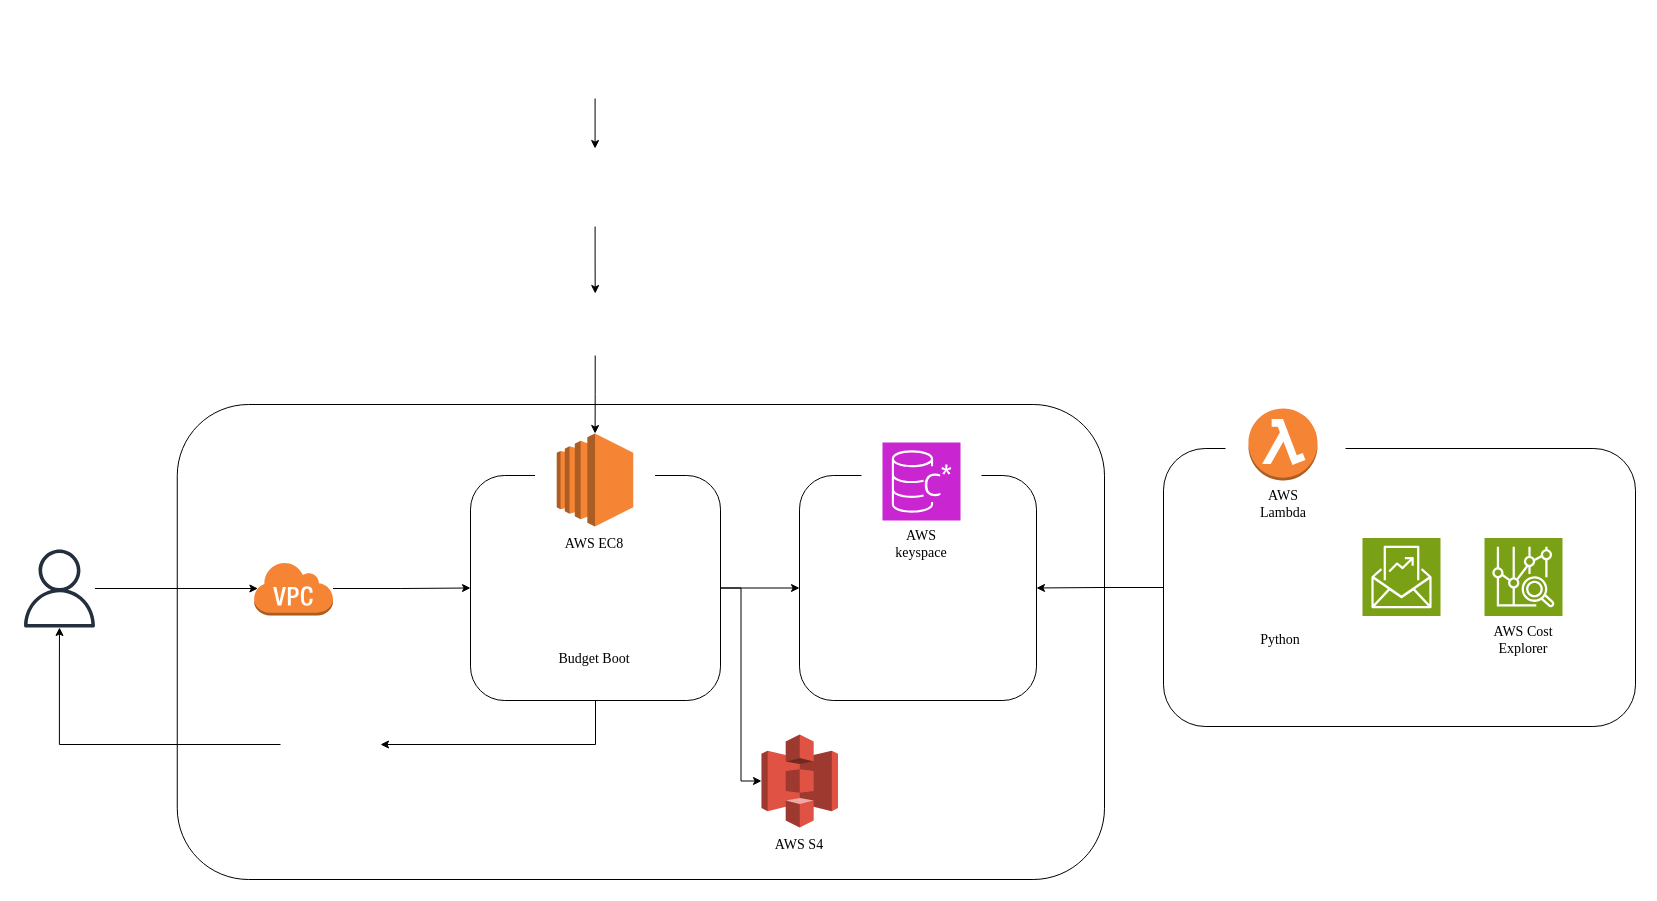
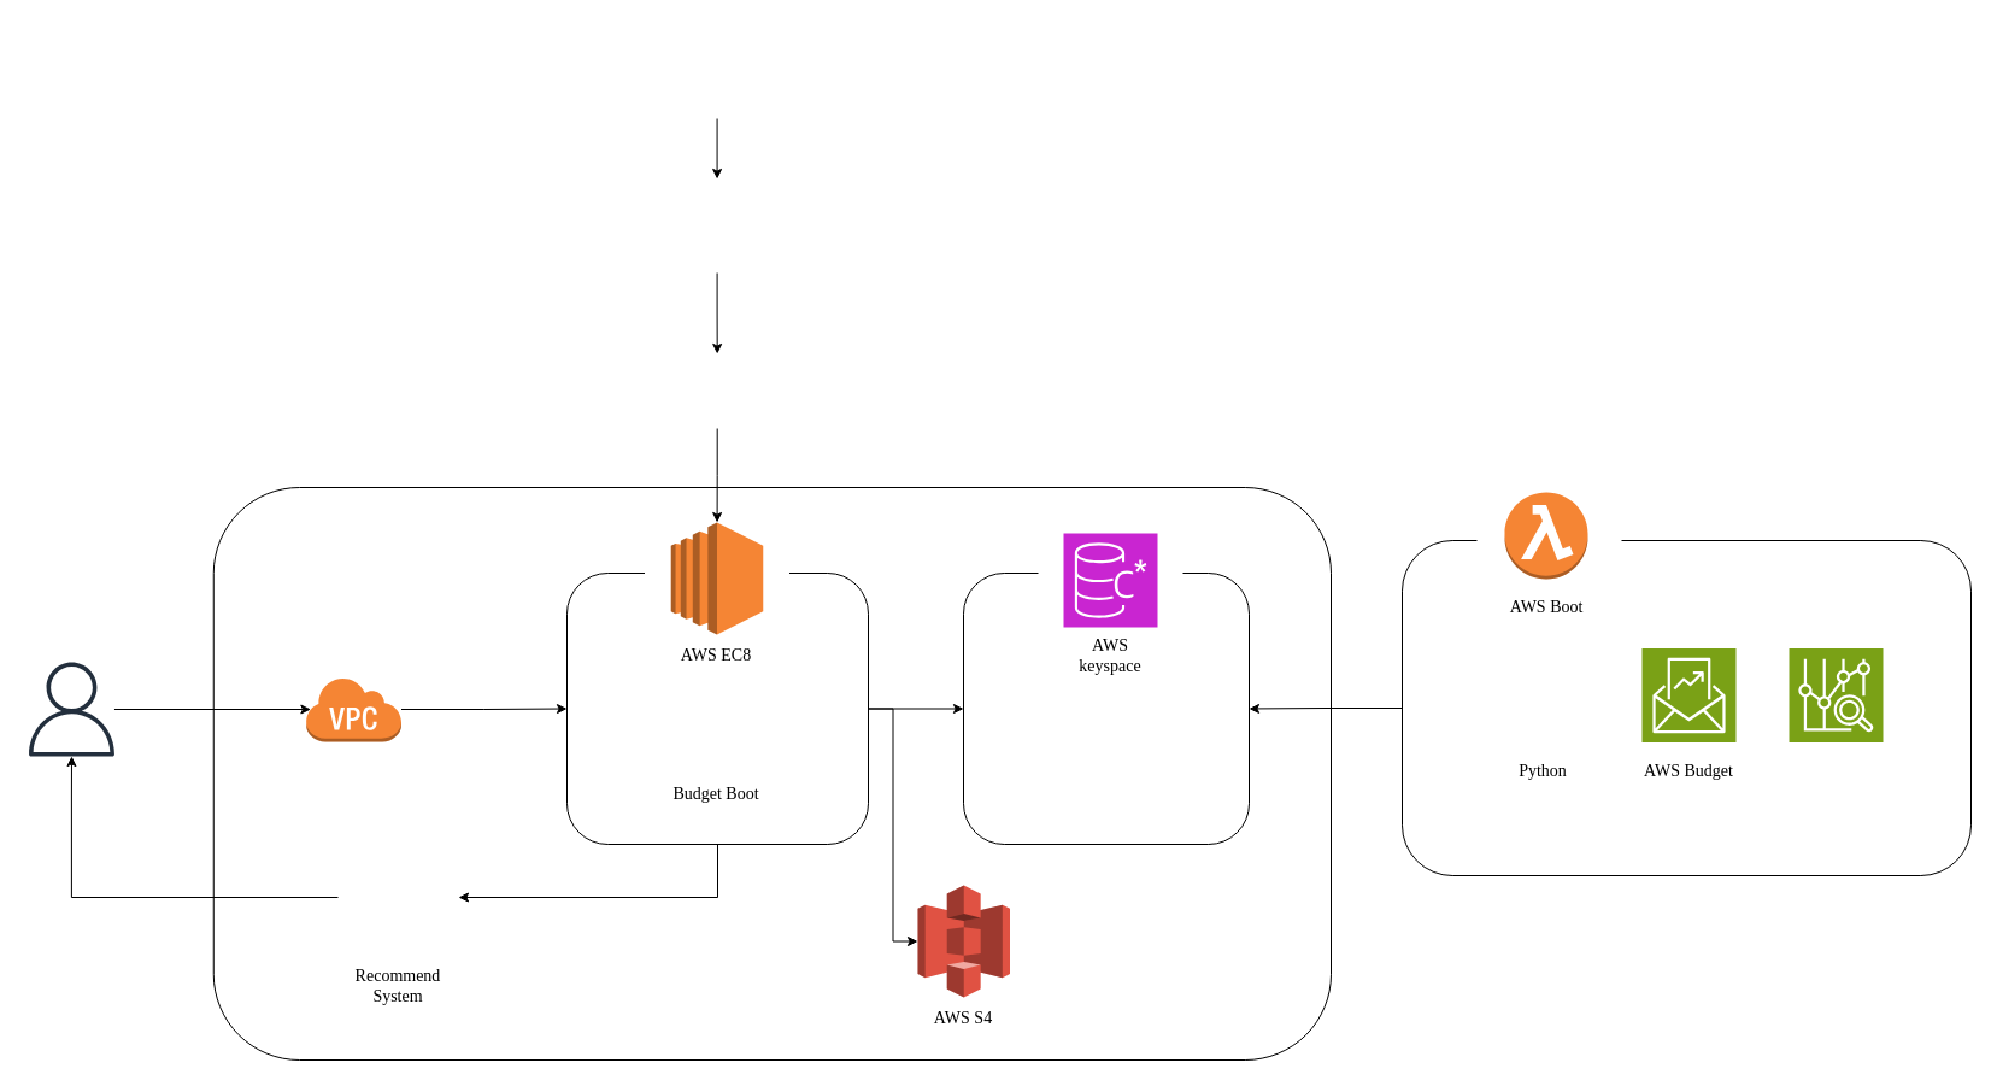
- <mxCell id="25" value="&lt;font face=&quot;Comic Sans MS&quot; style=&quot;font-size: 14px;&quot;&gt;AWS Lambda&lt;/font&gt;" style="text;html=1;strokeColor=none;fillColor=none;align=center;verticalAlign=middle;whiteSpace=wrap;rounded=0;" vertex="1" parent="23"><mxGeometry y="78" width="76" height="36" as="geometry" /></mxCell>
+ <mxCell id="25" value="&lt;font face=&quot;Comic Sans MS&quot; style=&quot;font-size: 14px;&quot;&gt;AWS Boot&lt;/font&gt;" style="text;html=1;strokeColor=none;fillColor=none;align=center;verticalAlign=middle;whiteSpace=wrap;rounded=0;" vertex="1" parent="23"><mxGeometry y="78" width="76" height="36" as="geometry" /></mxCell>
+ <mxCell id="33" value="&lt;font face=&quot;Comic Sans MS&quot;&gt;&lt;span style=&quot;font-size: 14px;&quot;&gt;AWS Budget&lt;br&gt;&lt;/span&gt;&lt;/font&gt;" style="text;html=1;strokeColor=none;fillColor=none;align=center;verticalAlign=middle;whiteSpace=wrap;rounded=0;" vertex="1" parent="31"><mxGeometry x="1" y="84" width="76" height="36" as="geometry" /></mxCell>
- <mxCell id="30" value="&lt;font face=&quot;Comic Sans MS&quot;&gt;&lt;span style=&quot;font-size: 14px;&quot;&gt;AWS Cost Explorer&lt;br&gt;&lt;/span&gt;&lt;/font&gt;" style="text;html=1;strokeColor=none;fillColor=none;align=center;verticalAlign=middle;whiteSpace=wrap;rounded=0;" vertex="1" parent="28"><mxGeometry x="1" y="84" width="76" height="36" as="geometry" /></mxCell>
+ <mxCell id="49" value="&lt;font face=&quot;Comic Sans MS&quot;&gt;&lt;span style=&quot;font-size: 14px;&quot;&gt;Recommend System&lt;/span&gt;&lt;/font&gt;" style="text;html=1;strokeColor=none;fillColor=none;align=center;verticalAlign=middle;whiteSpace=wrap;rounded=0;" vertex="1" parent="47"><mxGeometry x="12" y="106" width="76" height="36" as="geometry" /></mxCell>
